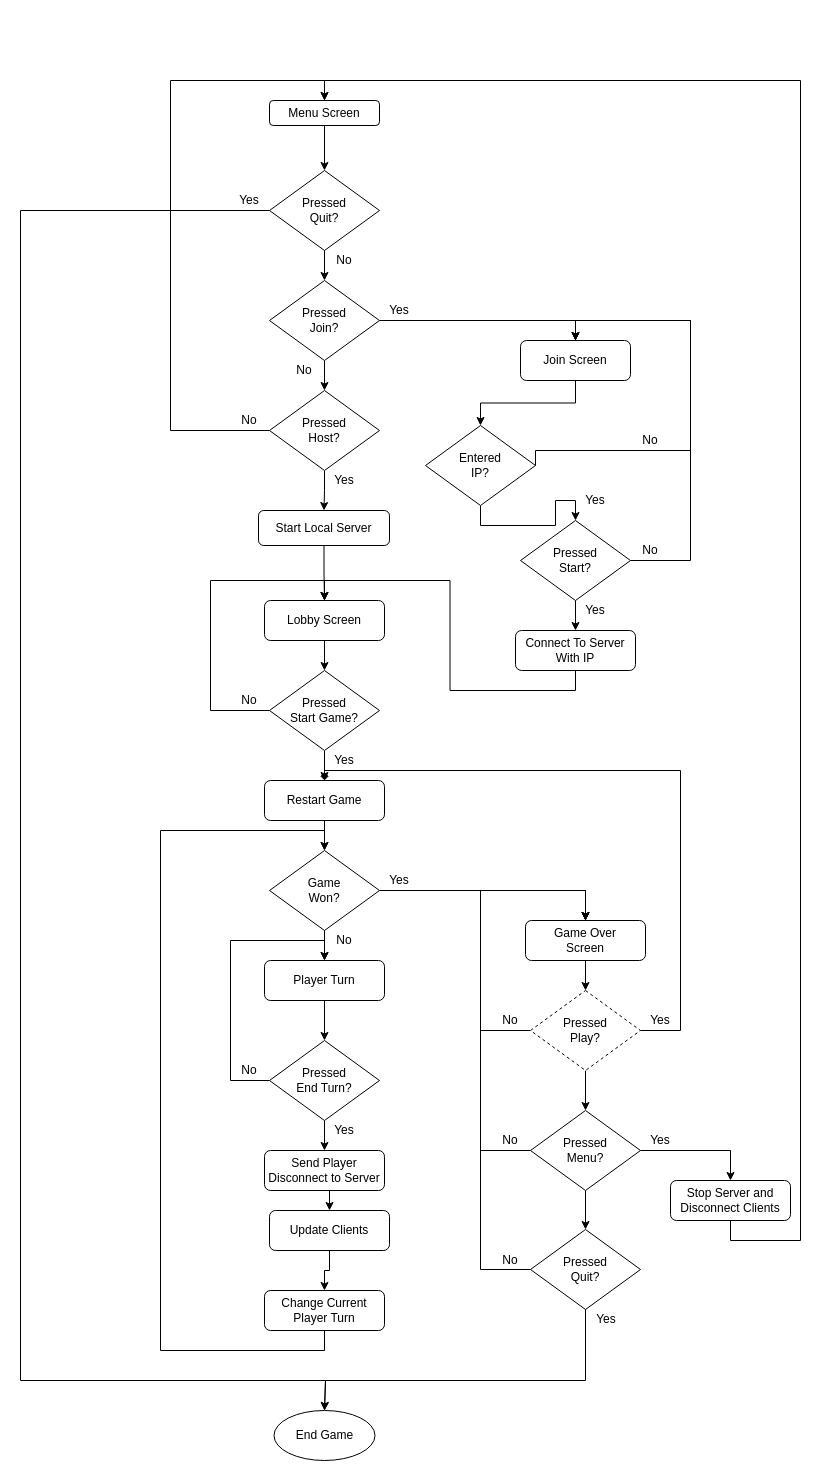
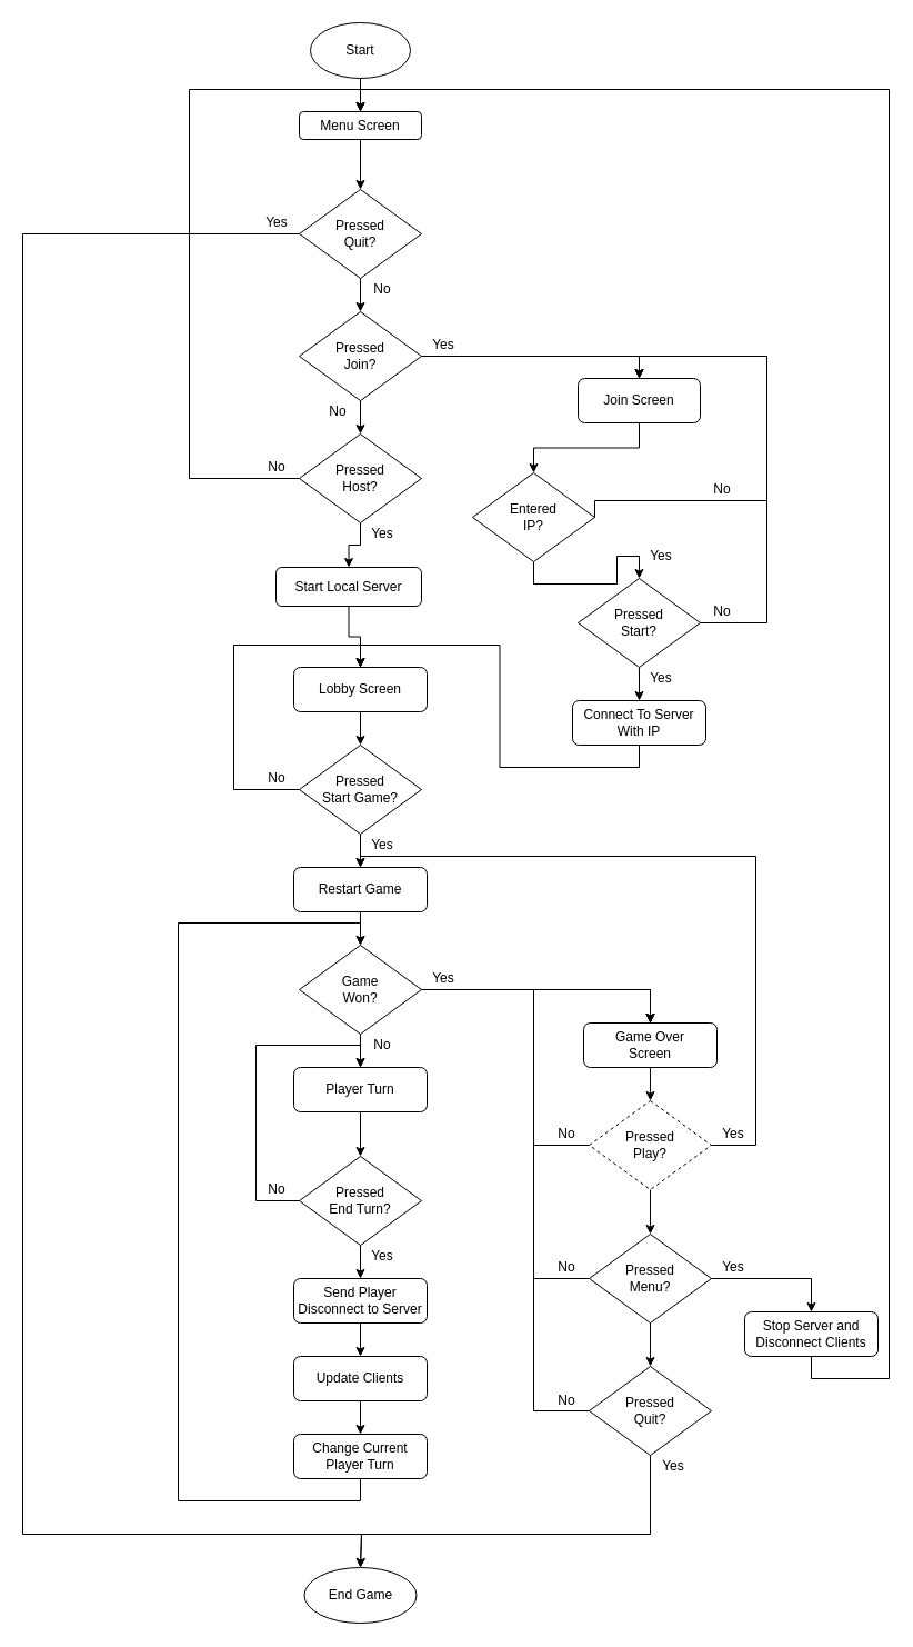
+ <mxCell id="3" value="Start" style="ellipse;whiteSpace=wrap;html=1;" vertex="1" parent="1"><mxGeometry x="279" y="20" width="90" height="50" as="geometry" /></mxCell>
+ <mxCell id="2" style="edgeStyle=orthogonalEdgeStyle;rounded=0;orthogonalLoop=1;jettySize=auto;html=1;exitX=0.5;exitY=1;exitDx=0;exitDy=0;entryX=0.5;entryY=0;entryDx=0;entryDy=0;" edge="1" parent="1" source="3" target="5"><mxGeometry relative="1" as="geometry" /></mxCell>
- <mxCell id="16" value="Start Local Server" style="rounded=1;whiteSpace=wrap;html=1;" vertex="1" parent="1"><mxGeometry x="258" y="510" width="131" height="35" as="geometry" /></mxCell>
+ <mxCell id="16" value="Start Local Server" style="rounded=1;whiteSpace=wrap;html=1;" vertex="1" parent="1"><mxGeometry x="248" y="510" width="131" height="35" as="geometry" /></mxCell>
- <mxCell id="61" style="edgeStyle=orthogonalEdgeStyle;rounded=0;orthogonalLoop=1;jettySize=auto;html=1;exitX=1;exitY=0.5;exitDx=0;exitDy=0;entryX=0.5;entryY=0;entryDx=0;entryDy=0;endArrow=diamond;" edge="1" parent="1" source="63" target="72"><mxGeometry relative="1" as="geometry"><Array as="points"><mxPoint x="680" y="1030" /><mxPoint x="680" y="770" /><mxPoint x="324" y="770" /></Array></mxGeometry></mxCell>
+ <mxCell id="61" style="edgeStyle=orthogonalEdgeStyle;rounded=0;orthogonalLoop=1;jettySize=auto;html=1;exitX=1;exitY=0.5;exitDx=0;exitDy=0;entryX=0.5;entryY=0;entryDx=0;entryDy=0;" edge="1" parent="1" source="63" target="72"><mxGeometry relative="1" as="geometry"><Array as="points"><mxPoint x="680" y="1030" /><mxPoint x="680" y="770" /><mxPoint x="324" y="770" /></Array></mxGeometry></mxCell>
- <mxCell id="49" value="Update Clients" style="rounded=1;whiteSpace=wrap;html=1;" vertex="1" parent="1"><mxGeometry x="269" y="1210" width="120" height="40" as="geometry" /></mxCell>
+ <mxCell id="49" value="Update Clients" style="rounded=1;whiteSpace=wrap;html=1;" vertex="1" parent="1"><mxGeometry x="264" y="1220" width="120" height="40" as="geometry" /></mxCell>
